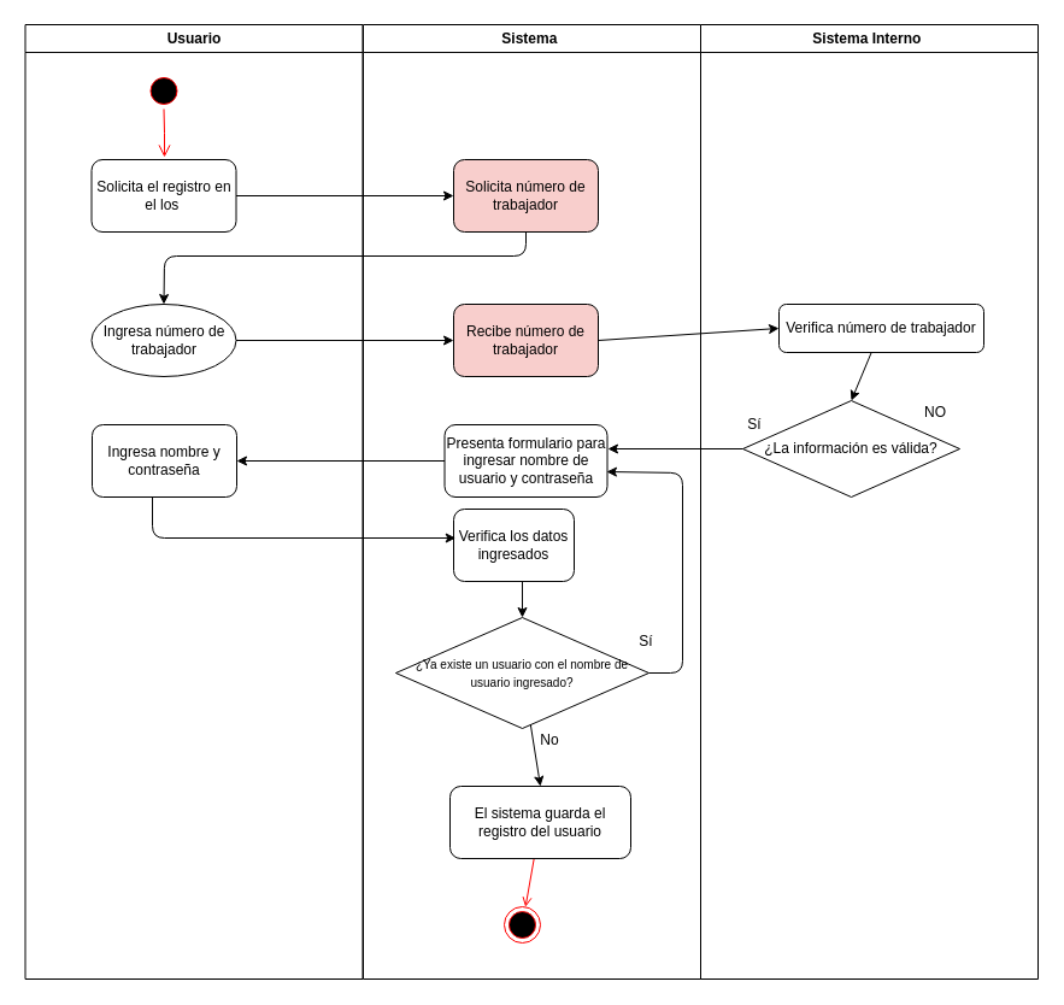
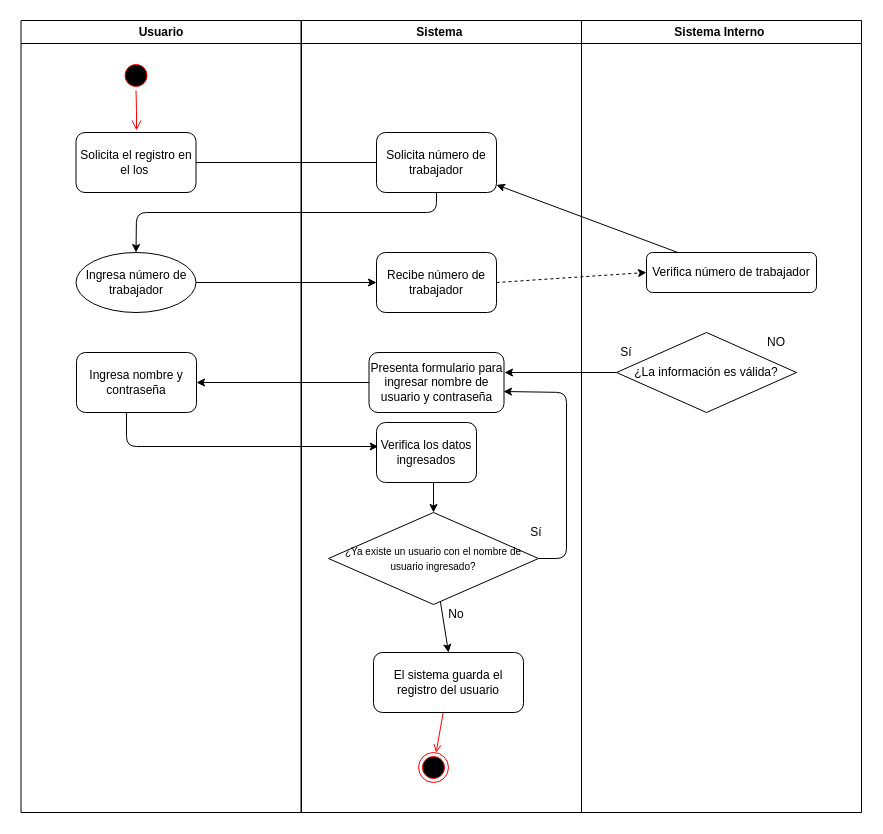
- <mxCell id="29" value="" style="endArrow=classic;html=1;exitX=1;exitY=0.5;exitDx=0;exitDy=0;entryX=0;entryY=0.5;entryDx=0;entryDy=0;" edge="1" parent="1" source="5" target="10"><mxGeometry width="50" height="50" relative="1" as="geometry"><mxPoint x="416" y="342" as="sourcePoint" /><mxPoint x="466" y="292" as="targetPoint" /></mxGeometry></mxCell>
+ <mxCell id="29" value="" style="endArrow=none;html=1;exitX=1;exitY=0.5;exitDx=0;exitDy=0;entryX=0;entryY=0.5;entryDx=0;entryDy=0;" edge="1" parent="1" source="5" target="10"><mxGeometry width="50" height="50" relative="1" as="geometry"><mxPoint x="416" y="342" as="sourcePoint" /><mxPoint x="466" y="292" as="targetPoint" /></mxGeometry></mxCell>
- <mxCell id="10" value="Solicita número de trabajador" style="rounded=1;whiteSpace=wrap;html=1;fillColor=#f8cecc;" vertex="1" parent="8"><mxGeometry x="75" y="112" width="120" height="60" as="geometry" /></mxCell>
+ <mxCell id="10" value="Solicita número de trabajador" style="rounded=1;whiteSpace=wrap;html=1;" vertex="1" parent="8"><mxGeometry x="75" y="112" width="120" height="60" as="geometry" /></mxCell>
- <mxCell id="32" value="" style="endArrow=classic;html=1;entryX=0;entryY=0.5;entryDx=0;entryDy=0;exitX=1;exitY=0.5;exitDx=0;exitDy=0;" edge="1" parent="1" source="11" target="24"><mxGeometry width="50" height="50" relative="1" as="geometry"><mxPoint x="416" y="342" as="sourcePoint" /><mxPoint x="466" y="292" as="targetPoint" /></mxGeometry></mxCell>
+ <mxCell id="32" value="" style="endArrow=classic;html=1;entryX=0;entryY=0.5;entryDx=0;entryDy=0;exitX=1;exitY=0.5;exitDx=0;exitDy=0;dashed=1;" edge="1" parent="1" source="11" target="24"><mxGeometry width="50" height="50" relative="1" as="geometry"><mxPoint x="416" y="342" as="sourcePoint" /><mxPoint x="466" y="292" as="targetPoint" /></mxGeometry></mxCell>
- <mxCell id="11" value="Recibe número de trabajador" style="rounded=1;whiteSpace=wrap;html=1;fillColor=#f8cecc;" vertex="1" parent="8"><mxGeometry x="75" y="232" width="120" height="60" as="geometry" /></mxCell>
+ <mxCell id="11" value="Recibe número de trabajador" style="rounded=1;whiteSpace=wrap;html=1;" vertex="1" parent="8"><mxGeometry x="75" y="232" width="120" height="60" as="geometry" /></mxCell>
- <mxCell id="26" value="" style="endArrow=classic;html=1;entryX=0.5;entryY=0;entryDx=0;entryDy=0;" edge="1" parent="22" source="24" target="25"><mxGeometry width="50" height="50" relative="1" as="geometry"><mxPoint x="-165" y="322" as="sourcePoint" /><mxPoint x="-115" y="272" as="targetPoint" /></mxGeometry></mxCell>
+ <mxCell id="26" value="" style="endArrow=classic;html=1;" edge="1" parent="22" source="24" target="10"><mxGeometry width="50" height="50" relative="1" as="geometry"><mxPoint x="-165" y="322" as="sourcePoint" /><mxPoint x="-115" y="272" as="targetPoint" /></mxGeometry></mxCell>
